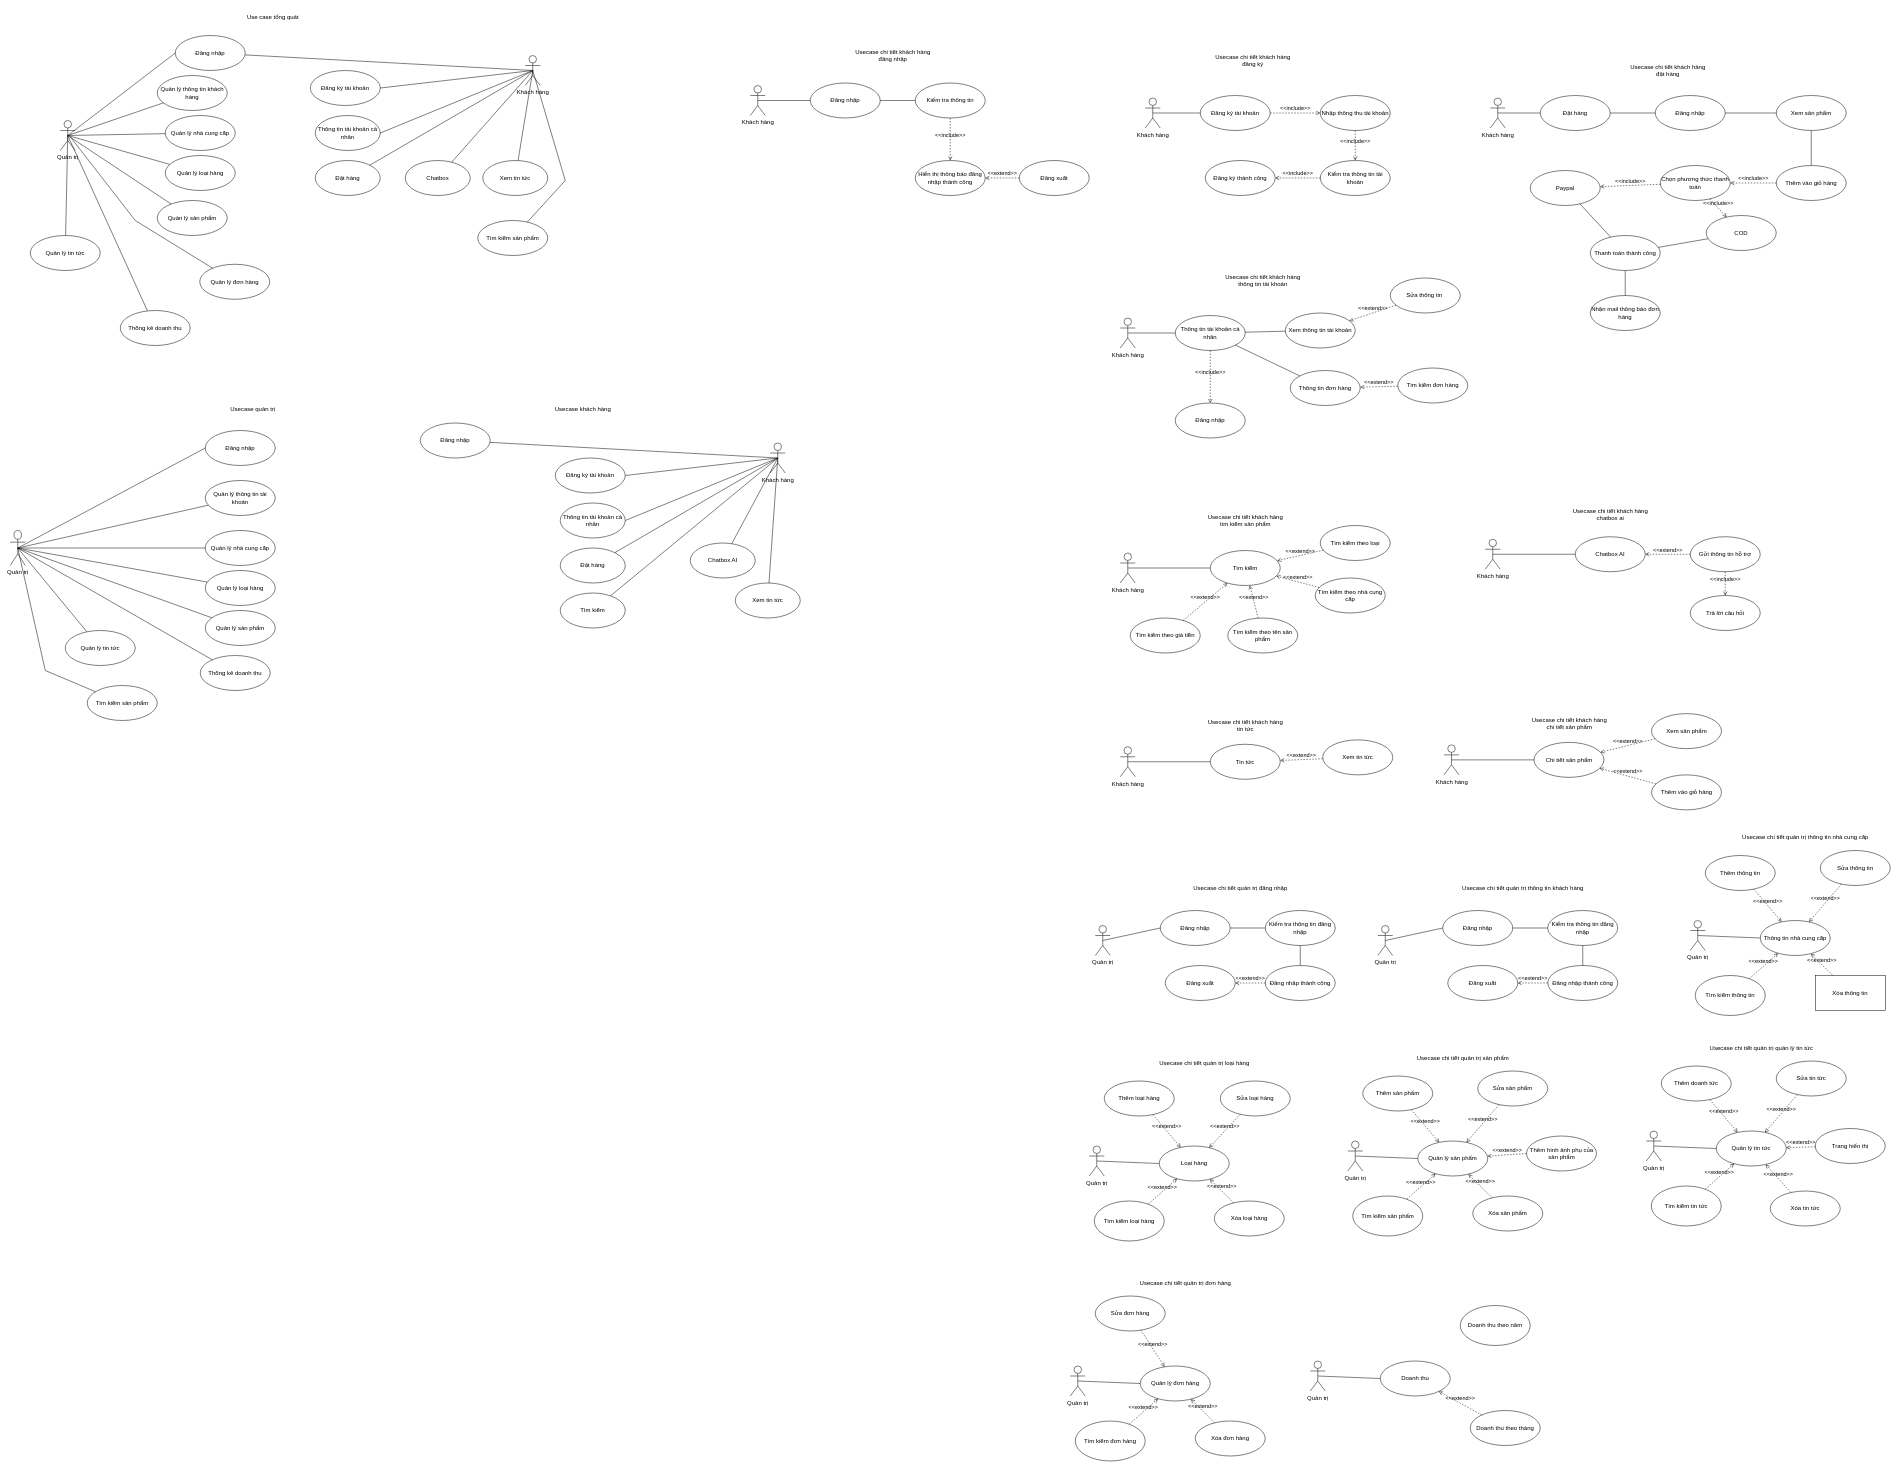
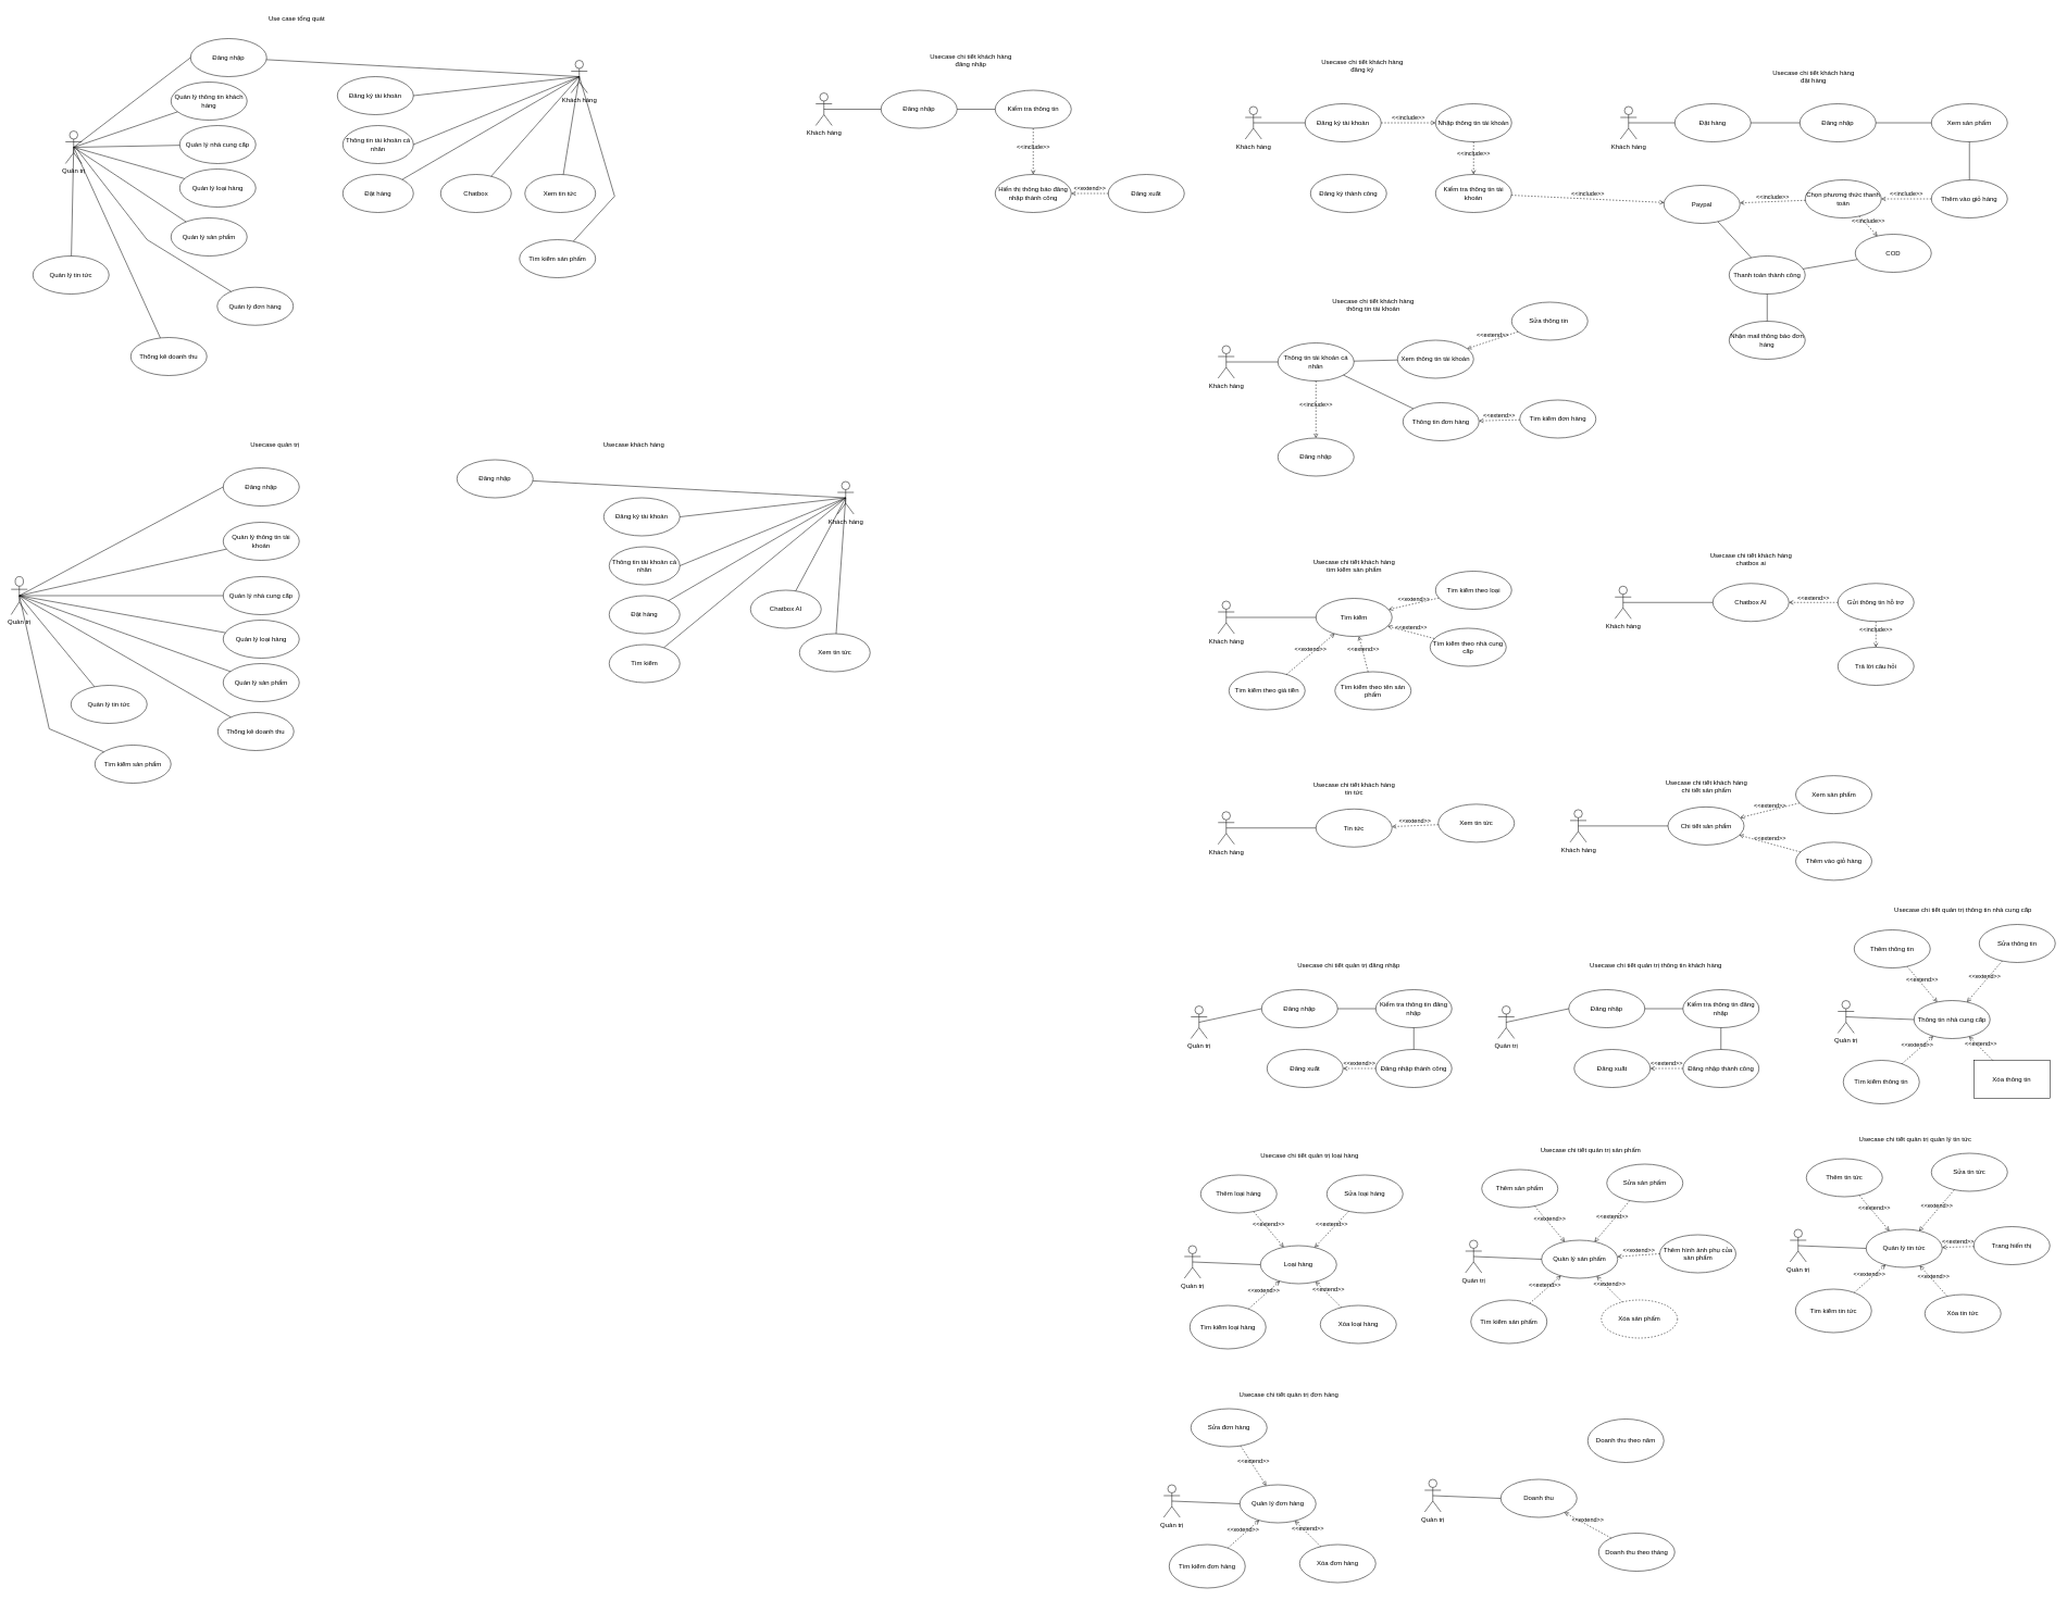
- <mxCell id="80" value="Nhập thông thu tài khoản" style="ellipse;whiteSpace=wrap;html=1;" parent="1" vertex="1"><mxGeometry x="2640" y="190" width="140" height="70" as="geometry" /></mxCell>
+ <mxCell id="80" value="Nhập thông tin tài khoản" style="ellipse;whiteSpace=wrap;html=1;" parent="1" vertex="1"><mxGeometry x="2640" y="190" width="140" height="70" as="geometry" /></mxCell>
- <mxCell id="85" value="&amp;lt;&amp;lt;include&amp;gt;&amp;gt;" style="html=1;verticalAlign=bottom;labelBackgroundColor=none;endArrow=open;endFill=0;dashed=1;rounded=0;" parent="1" source="82" target="84" edge="1"><mxGeometry width="160" relative="1" as="geometry"><mxPoint x="2560" y="430" as="sourcePoint" /><mxPoint x="2560" y="515" as="targetPoint" /></mxGeometry></mxCell>
+ <mxCell id="85" value="&amp;lt;&amp;lt;include&amp;gt;&amp;gt;" style="html=1;verticalAlign=bottom;labelBackgroundColor=none;endArrow=open;endFill=0;dashed=1;rounded=0;" parent="1" source="82" target="96" edge="1"><mxGeometry width="160" relative="1" as="geometry"><mxPoint x="2560" y="430" as="sourcePoint" /><mxPoint x="2560" y="515" as="targetPoint" /></mxGeometry></mxCell>
- <mxCell id="207" value="Thêm doanh tức" style="ellipse;whiteSpace=wrap;html=1;" parent="1" vertex="1"><mxGeometry x="3322" y="2131" width="140" height="70" as="geometry" /></mxCell>
+ <mxCell id="207" value="Thêm tin tức" style="ellipse;whiteSpace=wrap;html=1;" parent="1" vertex="1"><mxGeometry x="3322" y="2131" width="140" height="70" as="geometry" /></mxCell>
- <mxCell id="198" value="Xóa sản phẩm" style="ellipse;whiteSpace=wrap;html=1;" parent="1" vertex="1"><mxGeometry x="2945" y="2391" width="140" height="70" as="geometry" /></mxCell>
+ <mxCell id="198" value="Xóa sản phẩm" style="ellipse;whiteSpace=wrap;html=1;dashed=1;" parent="1" vertex="1"><mxGeometry x="2945" y="2391" width="140" height="70" as="geometry" /></mxCell>
